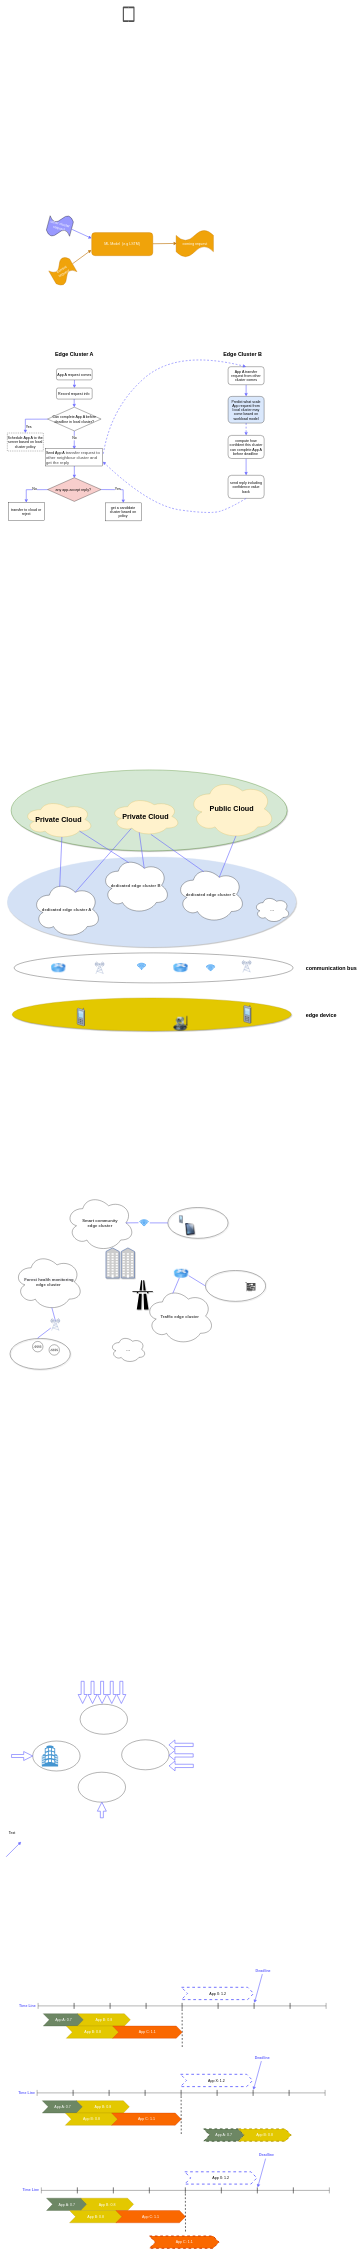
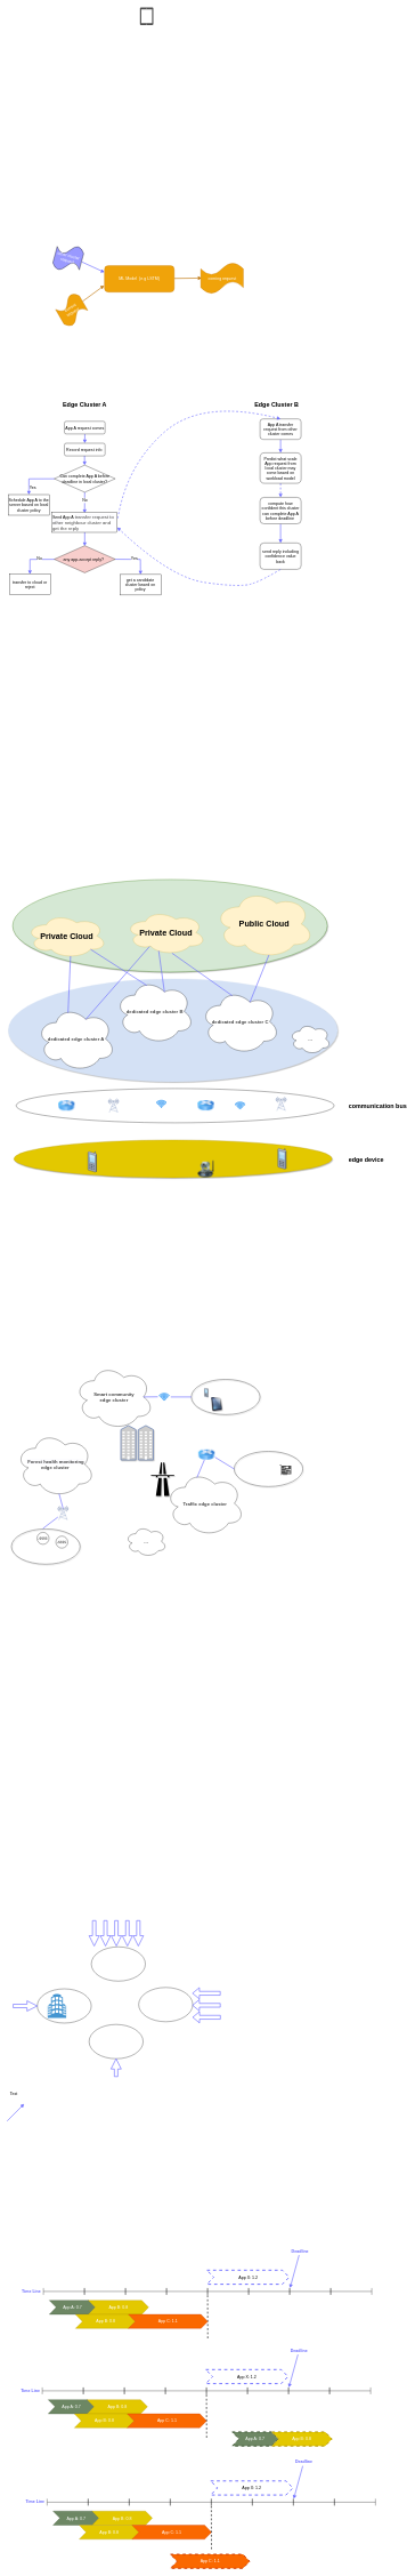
- <mxCell id="117" value="Predict what scale App request from local cluster may come based on workload model" style="rounded=1;whiteSpace=wrap;html=1;shadow=0;strokeColor=#000000;fillColor=#dae8fc;" vertex="1" parent="1"><mxGeometry x="759.85" y="1320" width="120.15" height="89" as="geometry" /></mxCell>
+ <mxCell id="117" value="Predict what scale App request from local cluster may come based on workload model" style="rounded=1;whiteSpace=wrap;html=1;shadow=0;strokeColor=#000000;fillColor=#FFFFFF;" vertex="1" parent="1"><mxGeometry x="759.85" y="1320" width="120.15" height="89" as="geometry" /></mxCell>
- <mxCell id="103" value="Schedule App A to the server based on local cluster policy" style="rounded=0;whiteSpace=wrap;html=1;shadow=0;strokeColor=#000000;fillColor=#FFFFFF;dashed=1;" vertex="1" parent="1"><mxGeometry x="24" y="1442" width="120" height="60" as="geometry" /></mxCell>
+ <mxCell id="103" value="Schedule App A to the server based on local cluster policy" style="rounded=0;whiteSpace=wrap;html=1;shadow=0;strokeColor=#000000;fillColor=#FFFFFF;" vertex="1" parent="1"><mxGeometry x="24" y="1442" width="120" height="60" as="geometry" /></mxCell>
